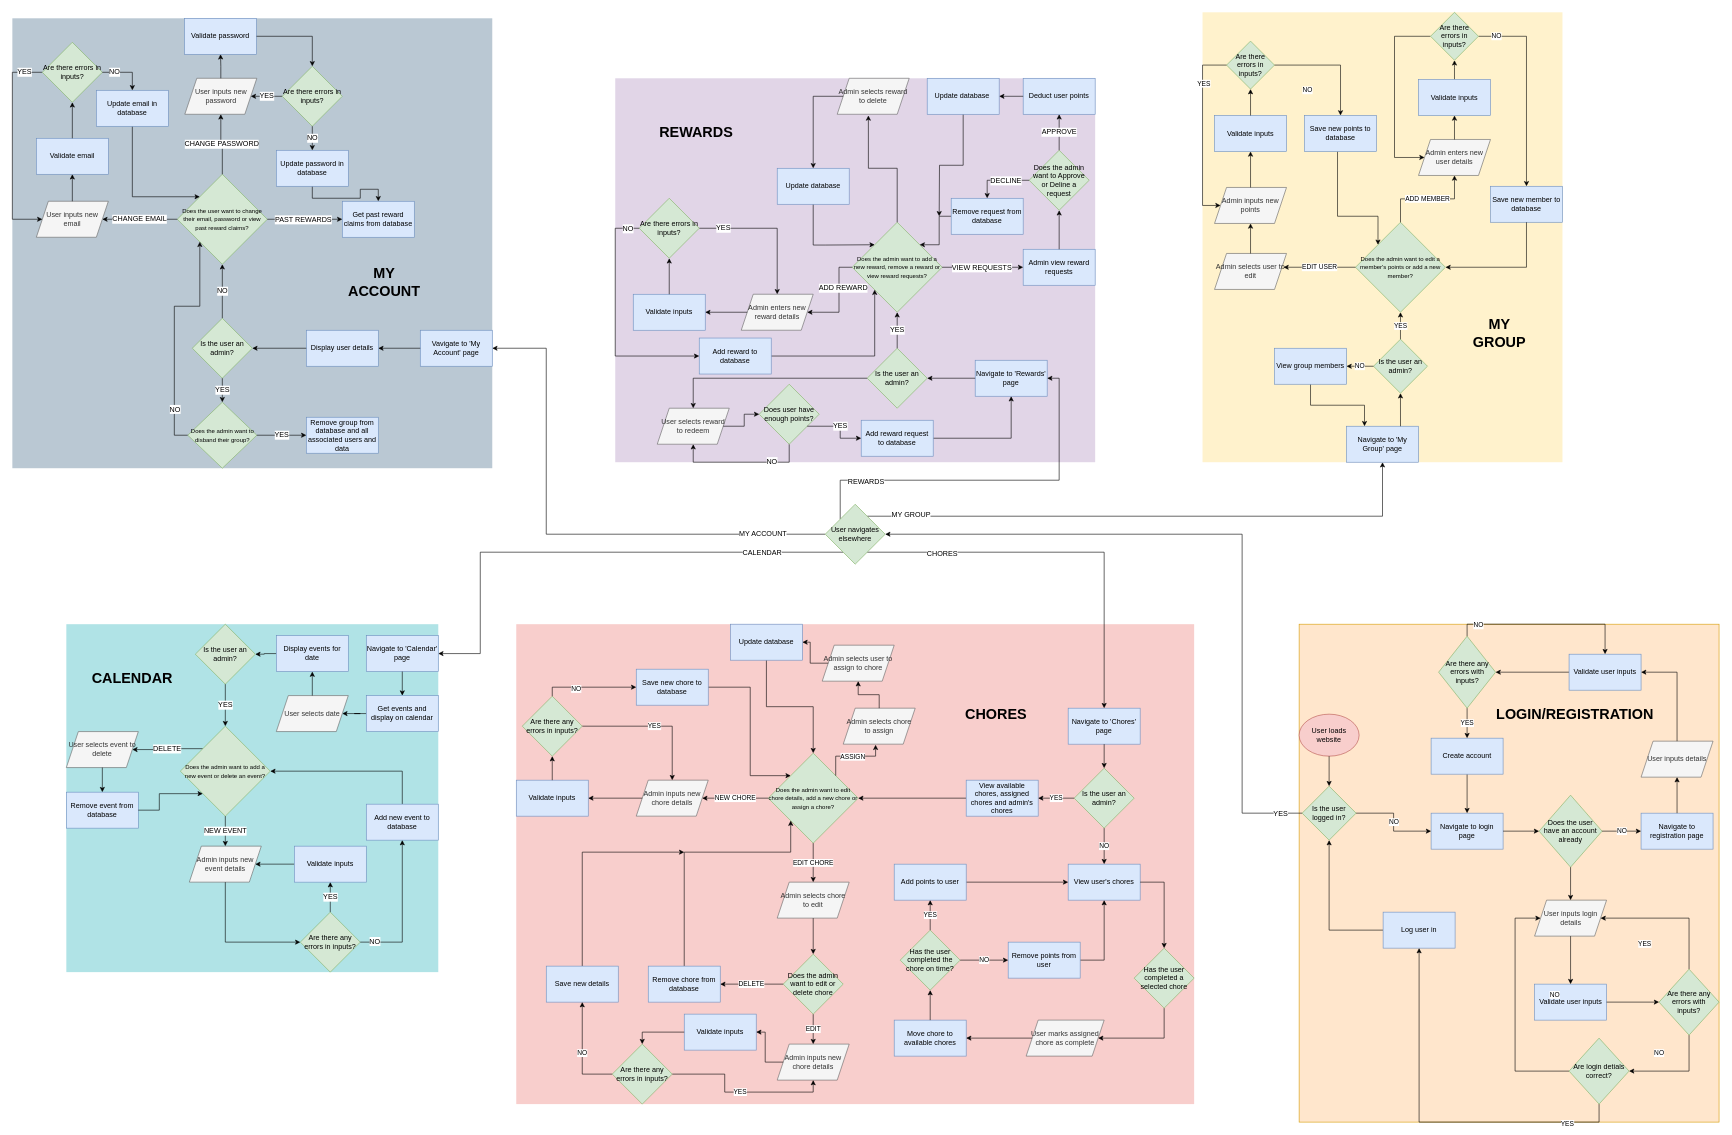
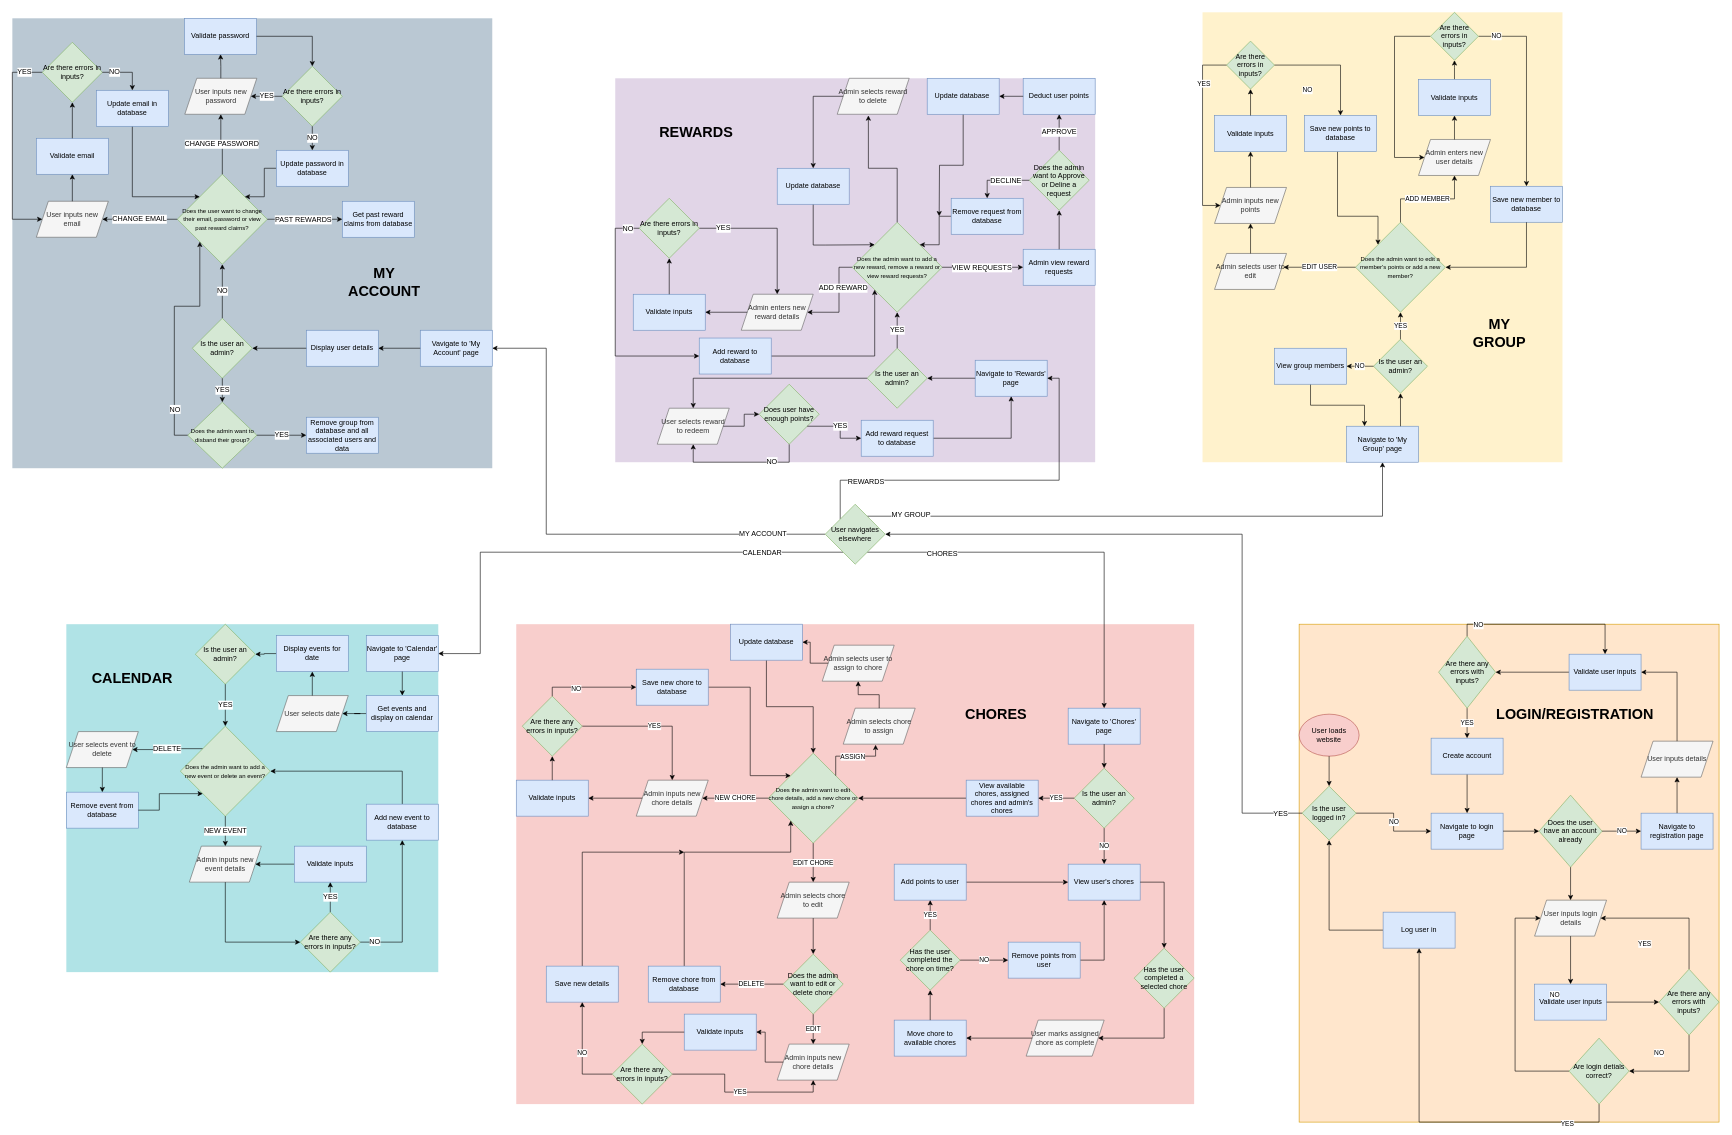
- <mxCell id="213" style="edgeStyle=orthogonalEdgeStyle;rounded=0;orthogonalLoop=1;jettySize=auto;html=1;startArrow=none;startFill=0;endArrow=classic;endFill=1;fontSize=12;" edge="1" parent="182" source="214" target="216"><mxGeometry relative="1" as="geometry" /></mxCell>
+ <mxCell id="213" style="edgeStyle=orthogonalEdgeStyle;rounded=0;orthogonalLoop=1;jettySize=auto;html=1;entryX=1;entryY=0;entryDx=0;entryDy=0;startArrow=none;startFill=0;endArrow=classic;endFill=1;fontSize=12;" edge="1" parent="182" source="214" target="186"><mxGeometry relative="1" as="geometry" /></mxCell>
